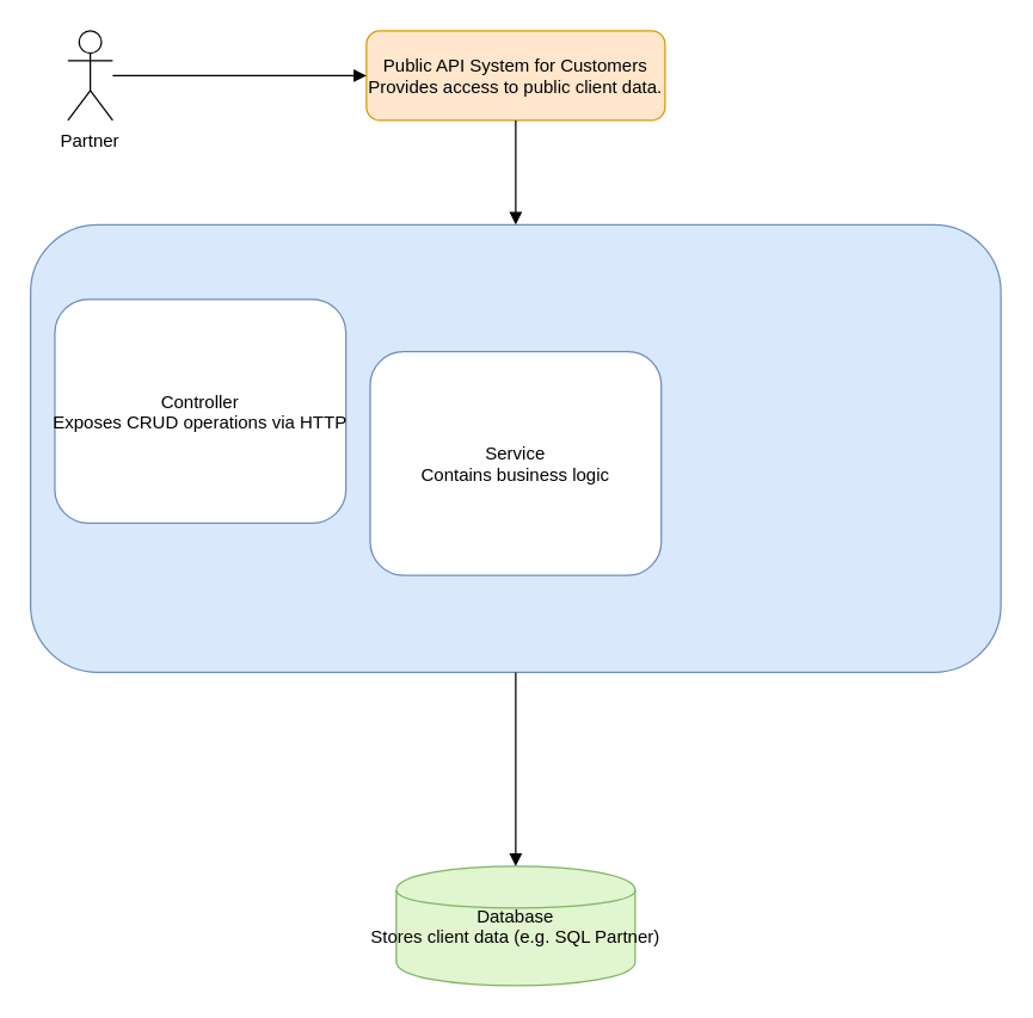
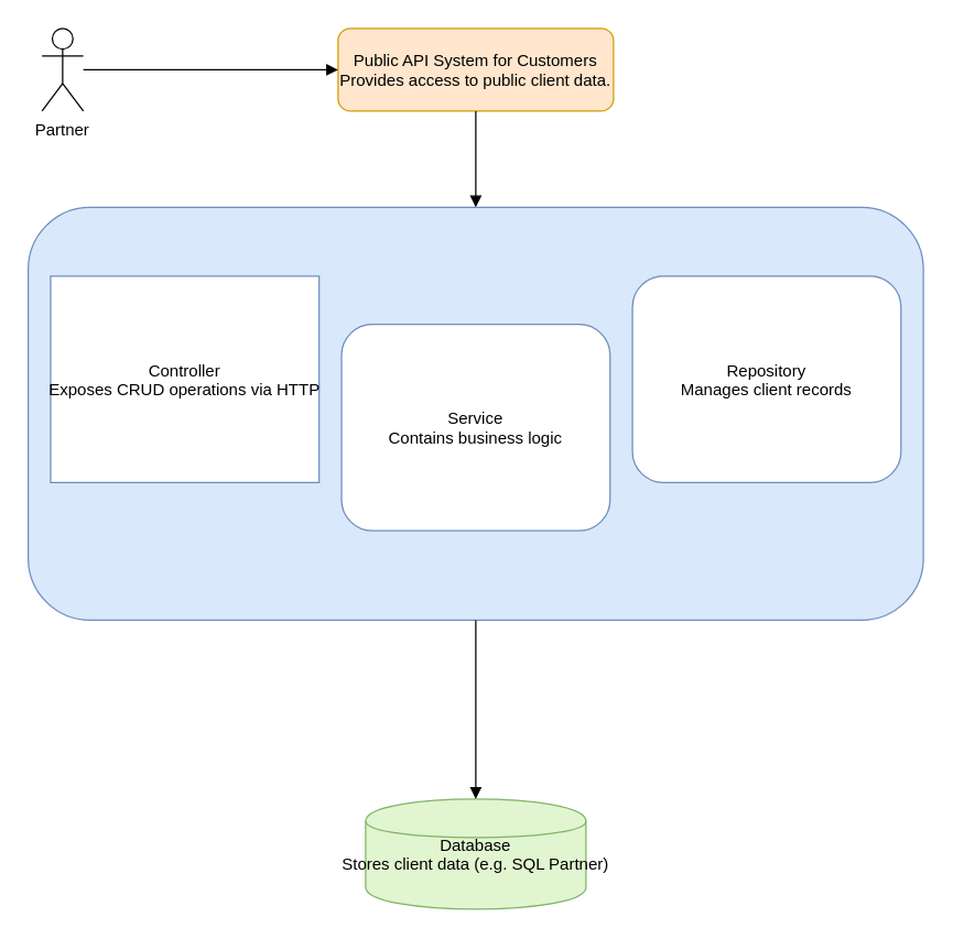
- <mxCell id="2" value="Partner" style="shape=umlActor;verticalLabelPosition=bottom;verticalAlign=top;" parent="1" vertex="1"><mxGeometry x="45" y="20" width="30" height="60" as="geometry" /></mxCell>
+ <mxCell id="2" value="Partner" style="shape=umlActor;verticalLabelPosition=bottom;verticalAlign=top;" parent="1" vertex="1"><mxGeometry x="30" y="20" width="30" height="60" as="geometry" /></mxCell>
- <mxCell id="6" value="Controller&#10;Exposes CRUD operations via HTTP" style="rounded=1;fillColor=#ffffff;strokeColor=#6c8ebf;" parent="5" vertex="1"><mxGeometry x="16.25" y="50.0" width="195.0" height="150" as="geometry" /></mxCell>
+ <mxCell id="6" value="Controller&#10;Exposes CRUD operations via HTTP" style="fillColor=#ffffff;strokeColor=#6c8ebf;rounded=0;" parent="5" vertex="1"><mxGeometry x="16.25" y="50.0" width="195.0" height="150" as="geometry" /></mxCell>
+ <mxCell id="8" value="Repository&#10;Manages client records" style="rounded=1;fillColor=#ffffff;strokeColor=#6c8ebf;" parent="5" vertex="1"><mxGeometry x="438.75" y="50.0" width="195.0" height="150" as="geometry" /></mxCell>
